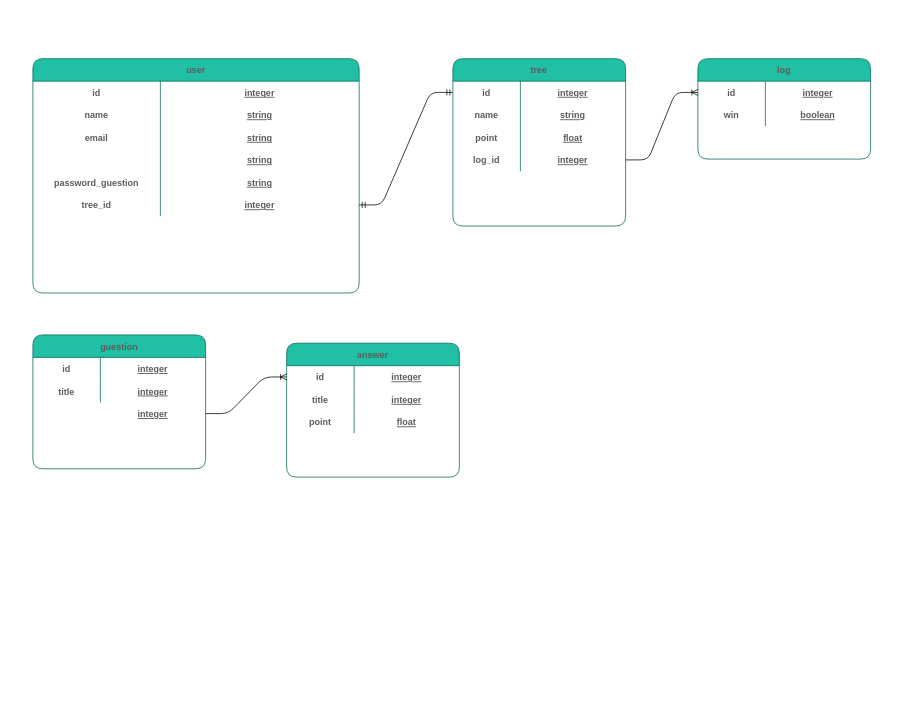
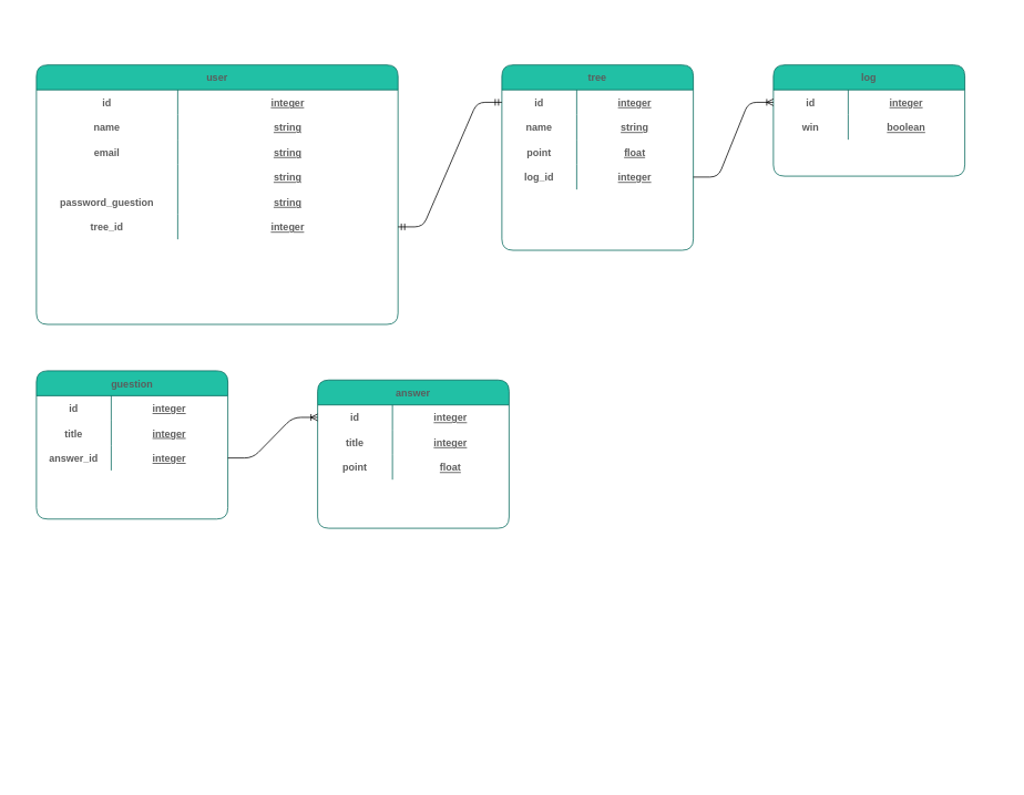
+ <mxCell id="61" value="answer_id" style="shape=partialRectangle;connectable=0;fillColor=none;top=0;left=0;bottom=0;right=0;fontStyle=1;overflow=hidden;spacing=0;rounded=1;strokeColor=#006658;fontColor=#5C5C5C;" parent="60" vertex="1"><mxGeometry width="90" height="30" as="geometry" /></mxCell>
